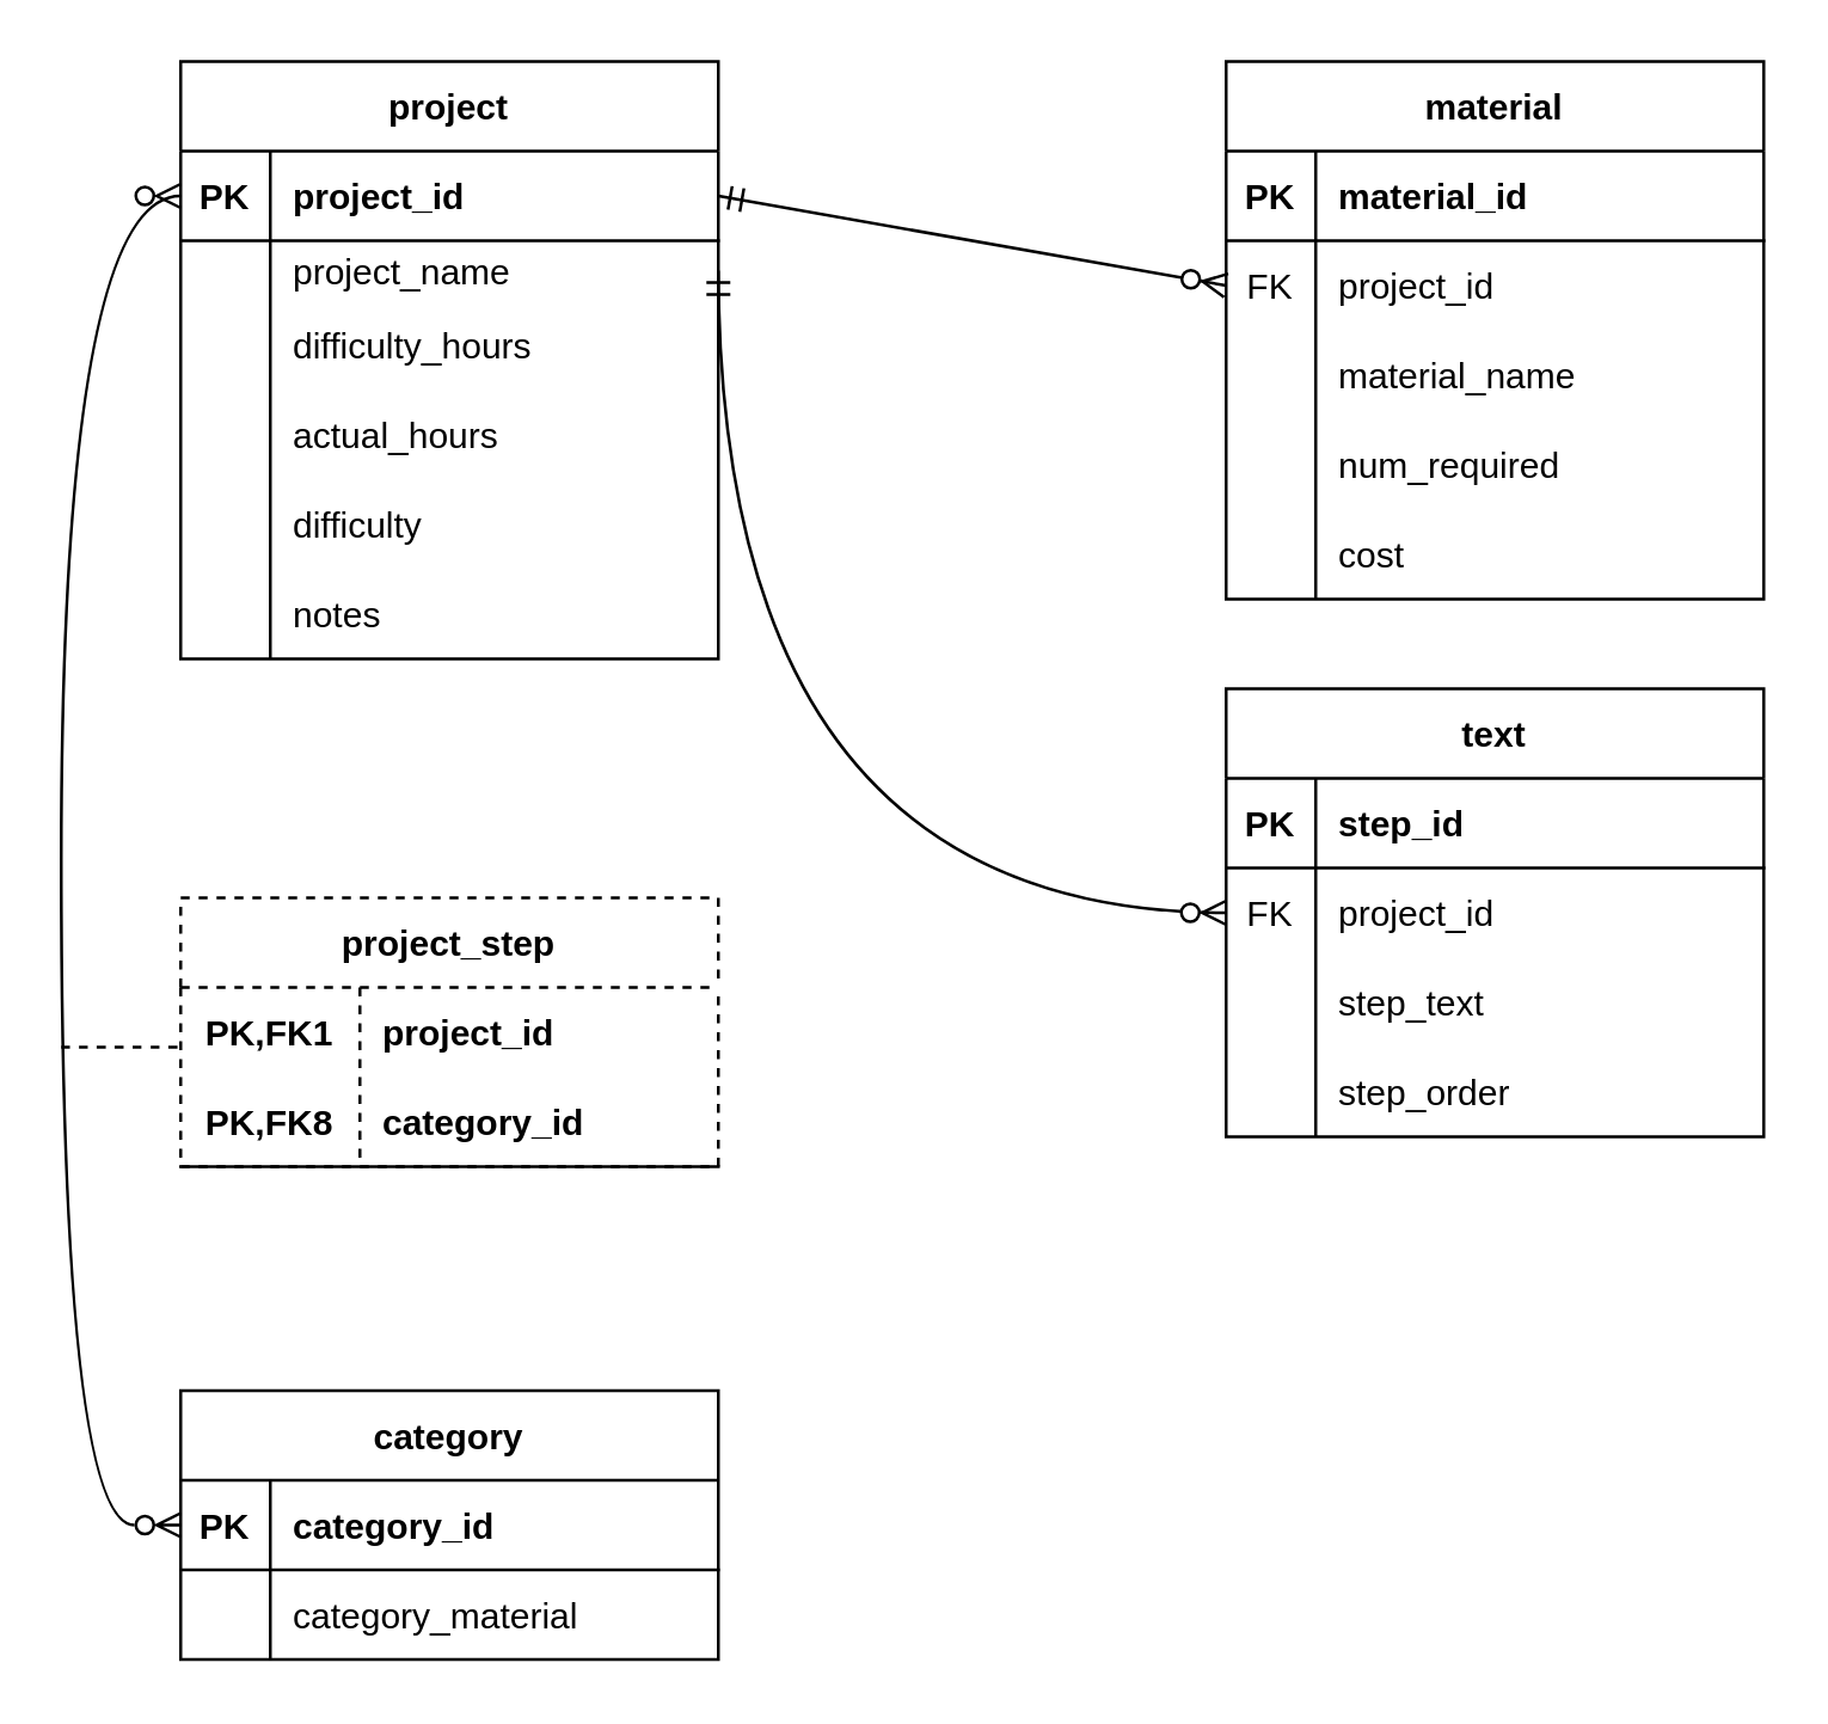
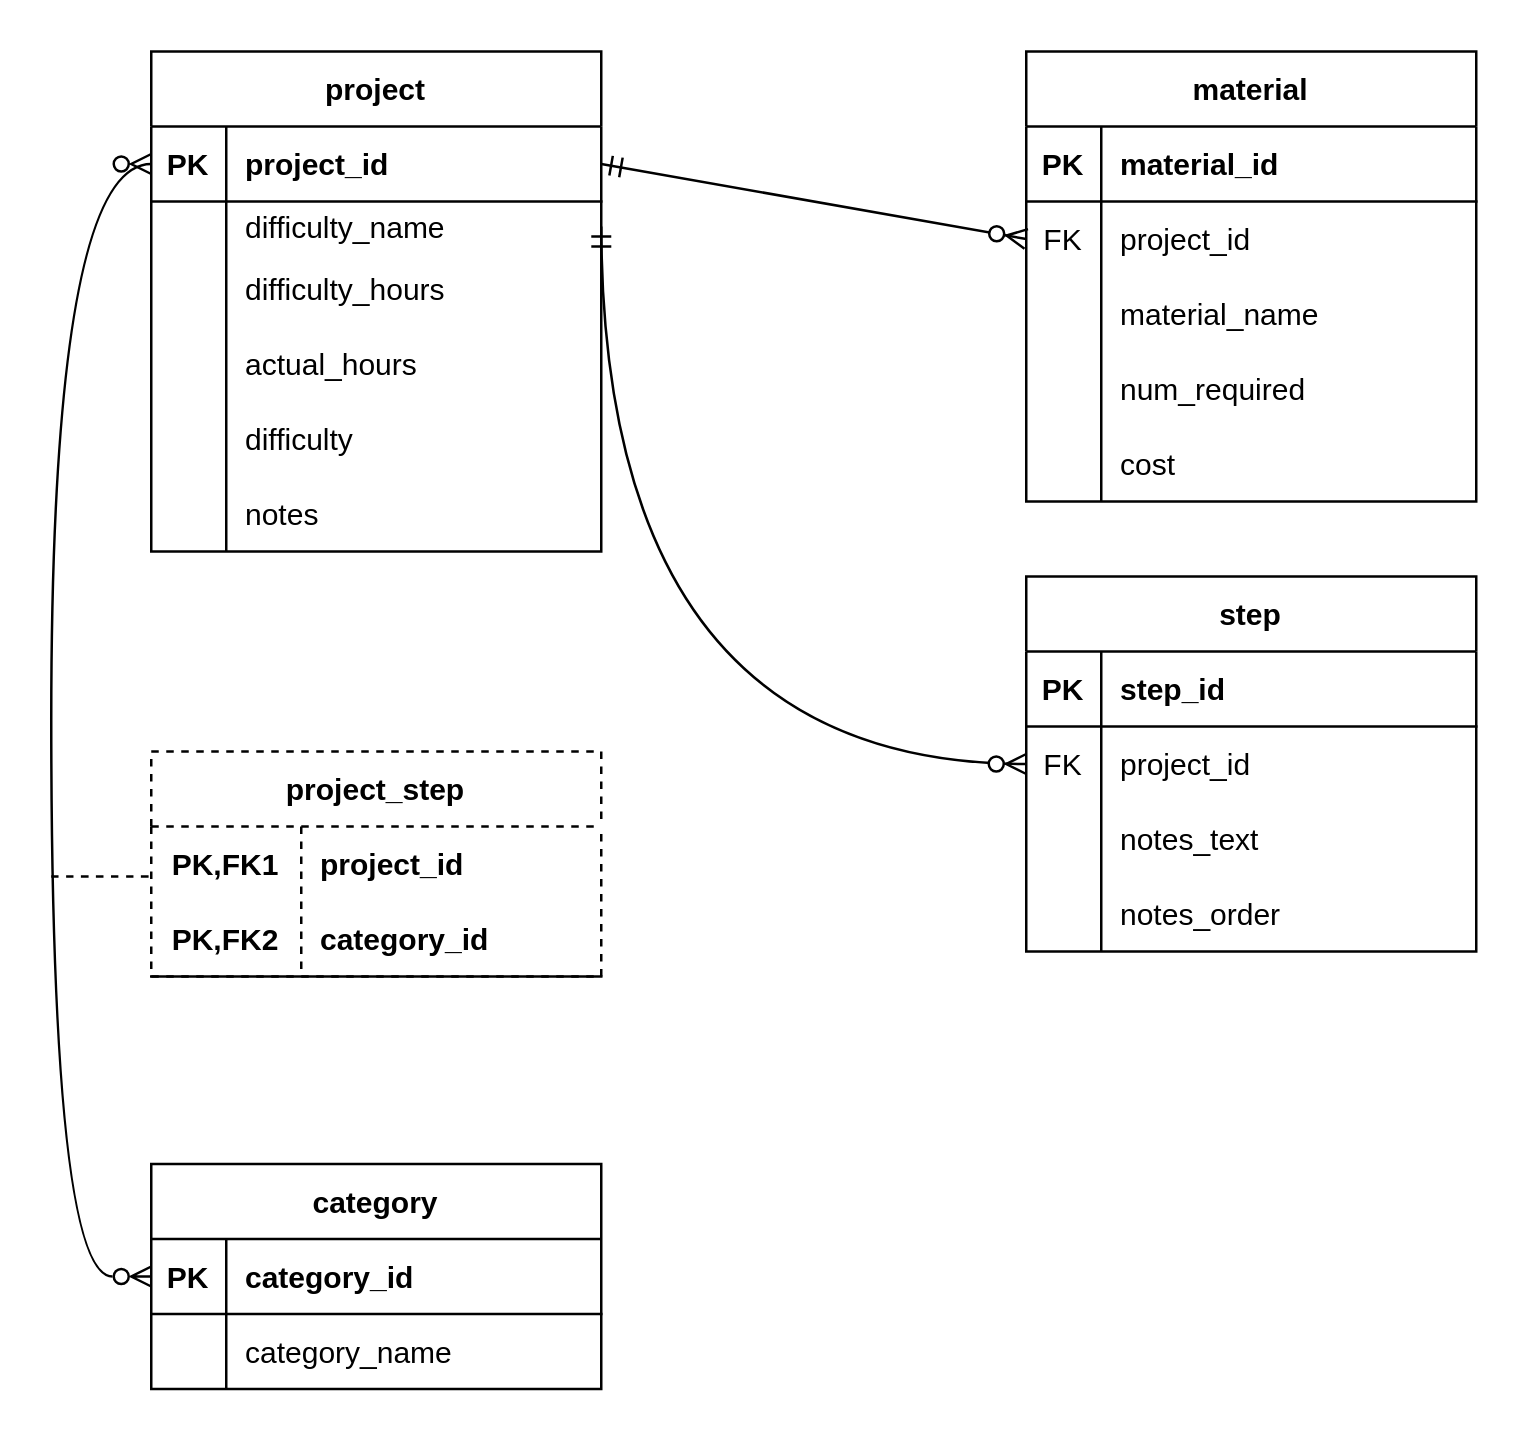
- <mxCell id="8" value="project_name" style="shape=partialRectangle;connectable=0;fillColor=none;top=0;left=0;bottom=0;right=0;align=left;spacingLeft=6;overflow=hidden;" vertex="1" parent="6"><mxGeometry x="30" width="150" height="20" as="geometry"><mxRectangle width="150" height="20" as="alternateBounds" /></mxGeometry></mxCell>
+ <mxCell id="8" value="difficulty_name" style="shape=partialRectangle;connectable=0;fillColor=none;top=0;left=0;bottom=0;right=0;align=left;spacingLeft=6;overflow=hidden;" vertex="1" parent="6"><mxGeometry x="30" width="150" height="20" as="geometry"><mxRectangle width="150" height="20" as="alternateBounds" /></mxGeometry></mxCell>
- <mxCell id="37" value="text" style="shape=table;startSize=30;container=1;collapsible=1;childLayout=tableLayout;fixedRows=1;rowLines=0;fontStyle=1;align=center;resizeLast=1;" vertex="1" parent="1"><mxGeometry x="410" y="230" width="180" height="150" as="geometry" /></mxCell>
+ <mxCell id="37" value="step" style="shape=table;startSize=30;container=1;collapsible=1;childLayout=tableLayout;fixedRows=1;rowLines=0;fontStyle=1;align=center;resizeLast=1;" vertex="1" parent="1"><mxGeometry x="410" y="230" width="180" height="150" as="geometry" /></mxCell>
- <mxCell id="46" value="step_text" style="shape=partialRectangle;connectable=0;fillColor=none;top=0;left=0;bottom=0;right=0;align=left;spacingLeft=6;overflow=hidden;" vertex="1" parent="44"><mxGeometry x="30" width="150" height="30" as="geometry"><mxRectangle width="150" height="30" as="alternateBounds" /></mxGeometry></mxCell>
+ <mxCell id="46" value="notes_text" style="shape=partialRectangle;connectable=0;fillColor=none;top=0;left=0;bottom=0;right=0;align=left;spacingLeft=6;overflow=hidden;" vertex="1" parent="44"><mxGeometry x="30" width="150" height="30" as="geometry"><mxRectangle width="150" height="30" as="alternateBounds" /></mxGeometry></mxCell>
- <mxCell id="49" value="step_order" style="shape=partialRectangle;connectable=0;fillColor=none;top=0;left=0;bottom=0;right=0;align=left;spacingLeft=6;overflow=hidden;" vertex="1" parent="47"><mxGeometry x="30" width="150" height="30" as="geometry"><mxRectangle width="150" height="30" as="alternateBounds" /></mxGeometry></mxCell>
+ <mxCell id="49" value="notes_order" style="shape=partialRectangle;connectable=0;fillColor=none;top=0;left=0;bottom=0;right=0;align=left;spacingLeft=6;overflow=hidden;" vertex="1" parent="47"><mxGeometry x="30" width="150" height="30" as="geometry"><mxRectangle width="150" height="30" as="alternateBounds" /></mxGeometry></mxCell>
- <mxCell id="62" value="PK,FK8" style="shape=partialRectangle;connectable=0;fillColor=none;top=0;left=0;bottom=0;right=0;fontStyle=1;overflow=hidden;" vertex="1" parent="61"><mxGeometry width="60" height="30" as="geometry"><mxRectangle width="60" height="30" as="alternateBounds" /></mxGeometry></mxCell>
+ <mxCell id="62" value="PK,FK2" style="shape=partialRectangle;connectable=0;fillColor=none;top=0;left=0;bottom=0;right=0;fontStyle=1;overflow=hidden;" vertex="1" parent="61"><mxGeometry width="60" height="30" as="geometry"><mxRectangle width="60" height="30" as="alternateBounds" /></mxGeometry></mxCell>
- <mxCell id="56" value="category_material" style="shape=partialRectangle;connectable=0;fillColor=none;top=0;left=0;bottom=0;right=0;align=left;spacingLeft=6;overflow=hidden;" vertex="1" parent="54"><mxGeometry x="30" width="150" height="30" as="geometry"><mxRectangle width="150" height="30" as="alternateBounds" /></mxGeometry></mxCell>
+ <mxCell id="56" value="category_name" style="shape=partialRectangle;connectable=0;fillColor=none;top=0;left=0;bottom=0;right=0;align=left;spacingLeft=6;overflow=hidden;" vertex="1" parent="54"><mxGeometry x="30" width="150" height="30" as="geometry"><mxRectangle width="150" height="30" as="alternateBounds" /></mxGeometry></mxCell>
